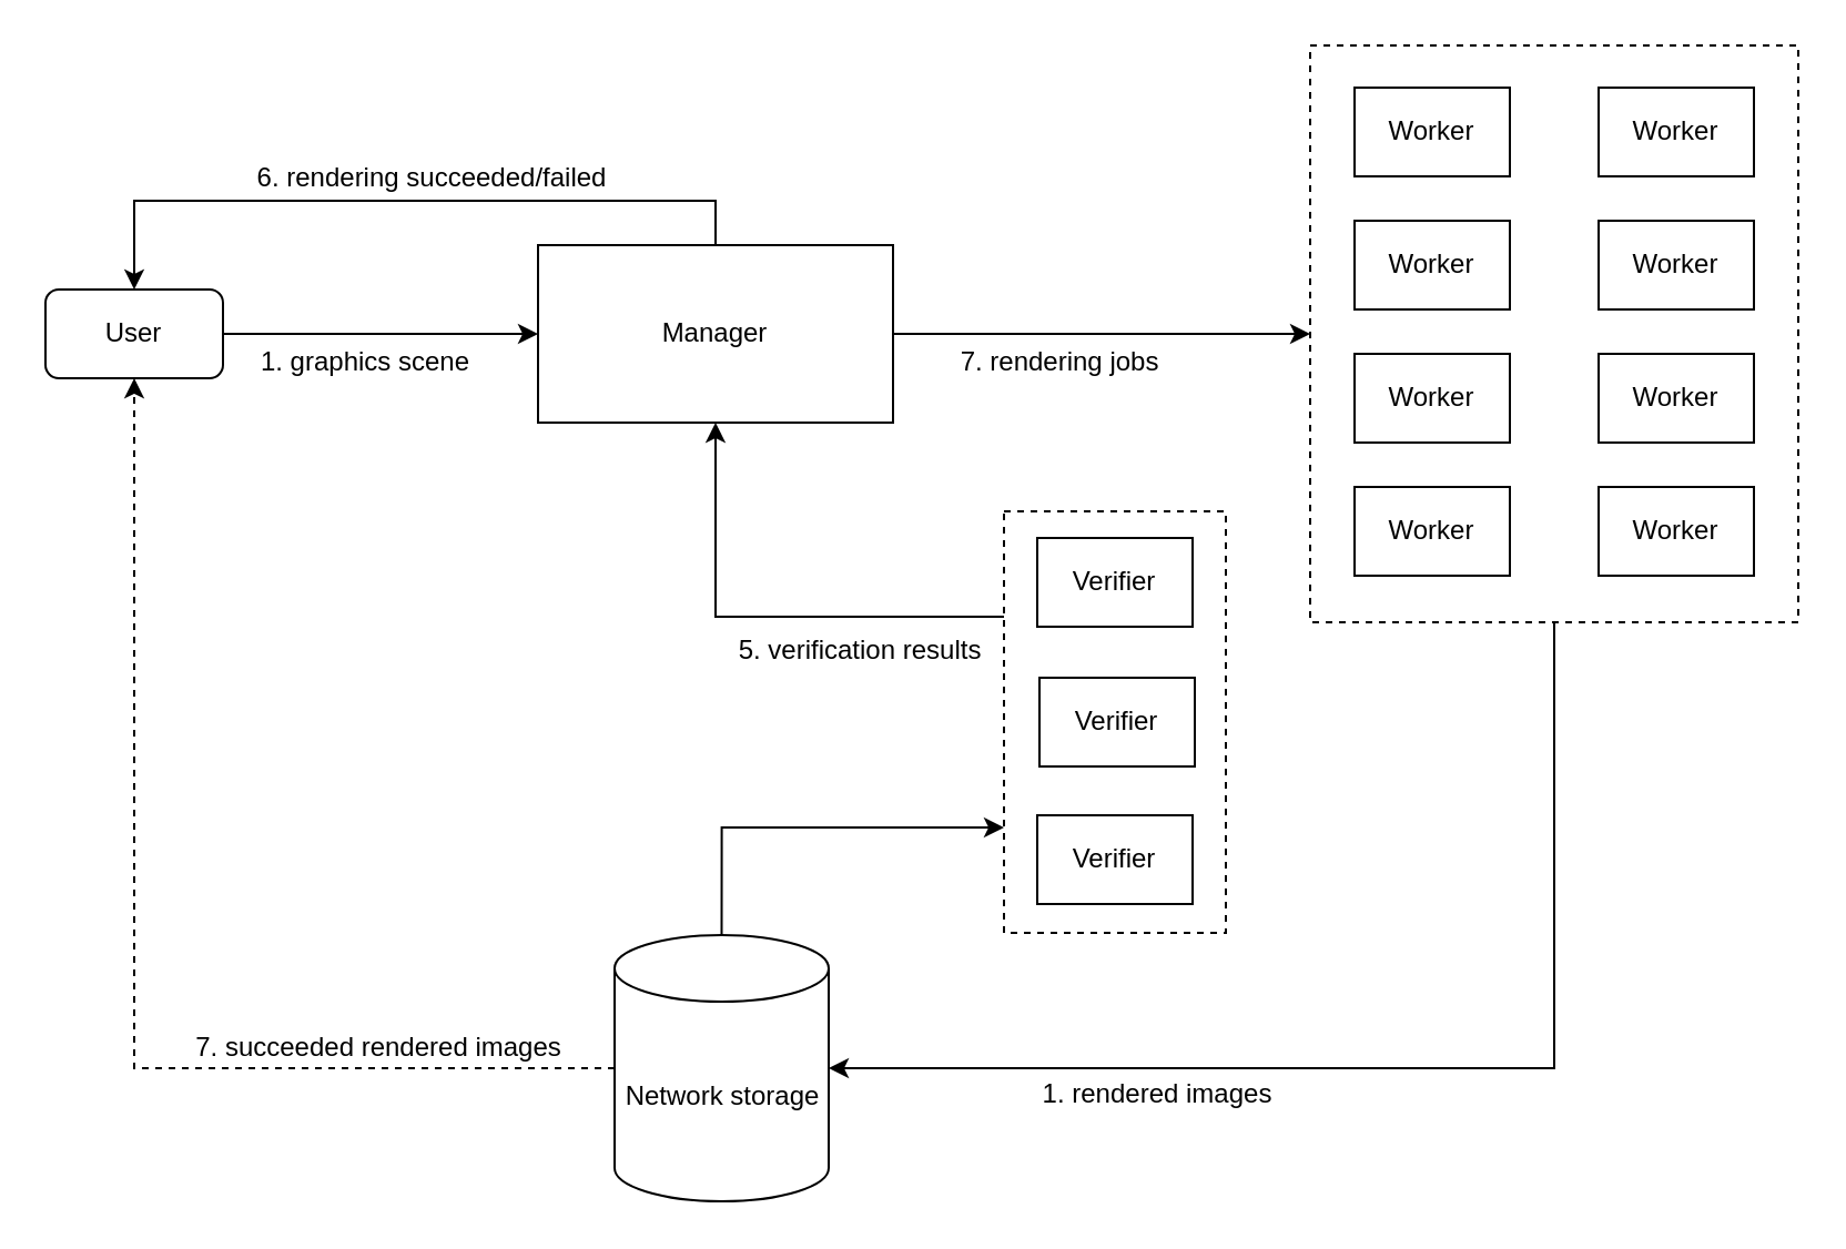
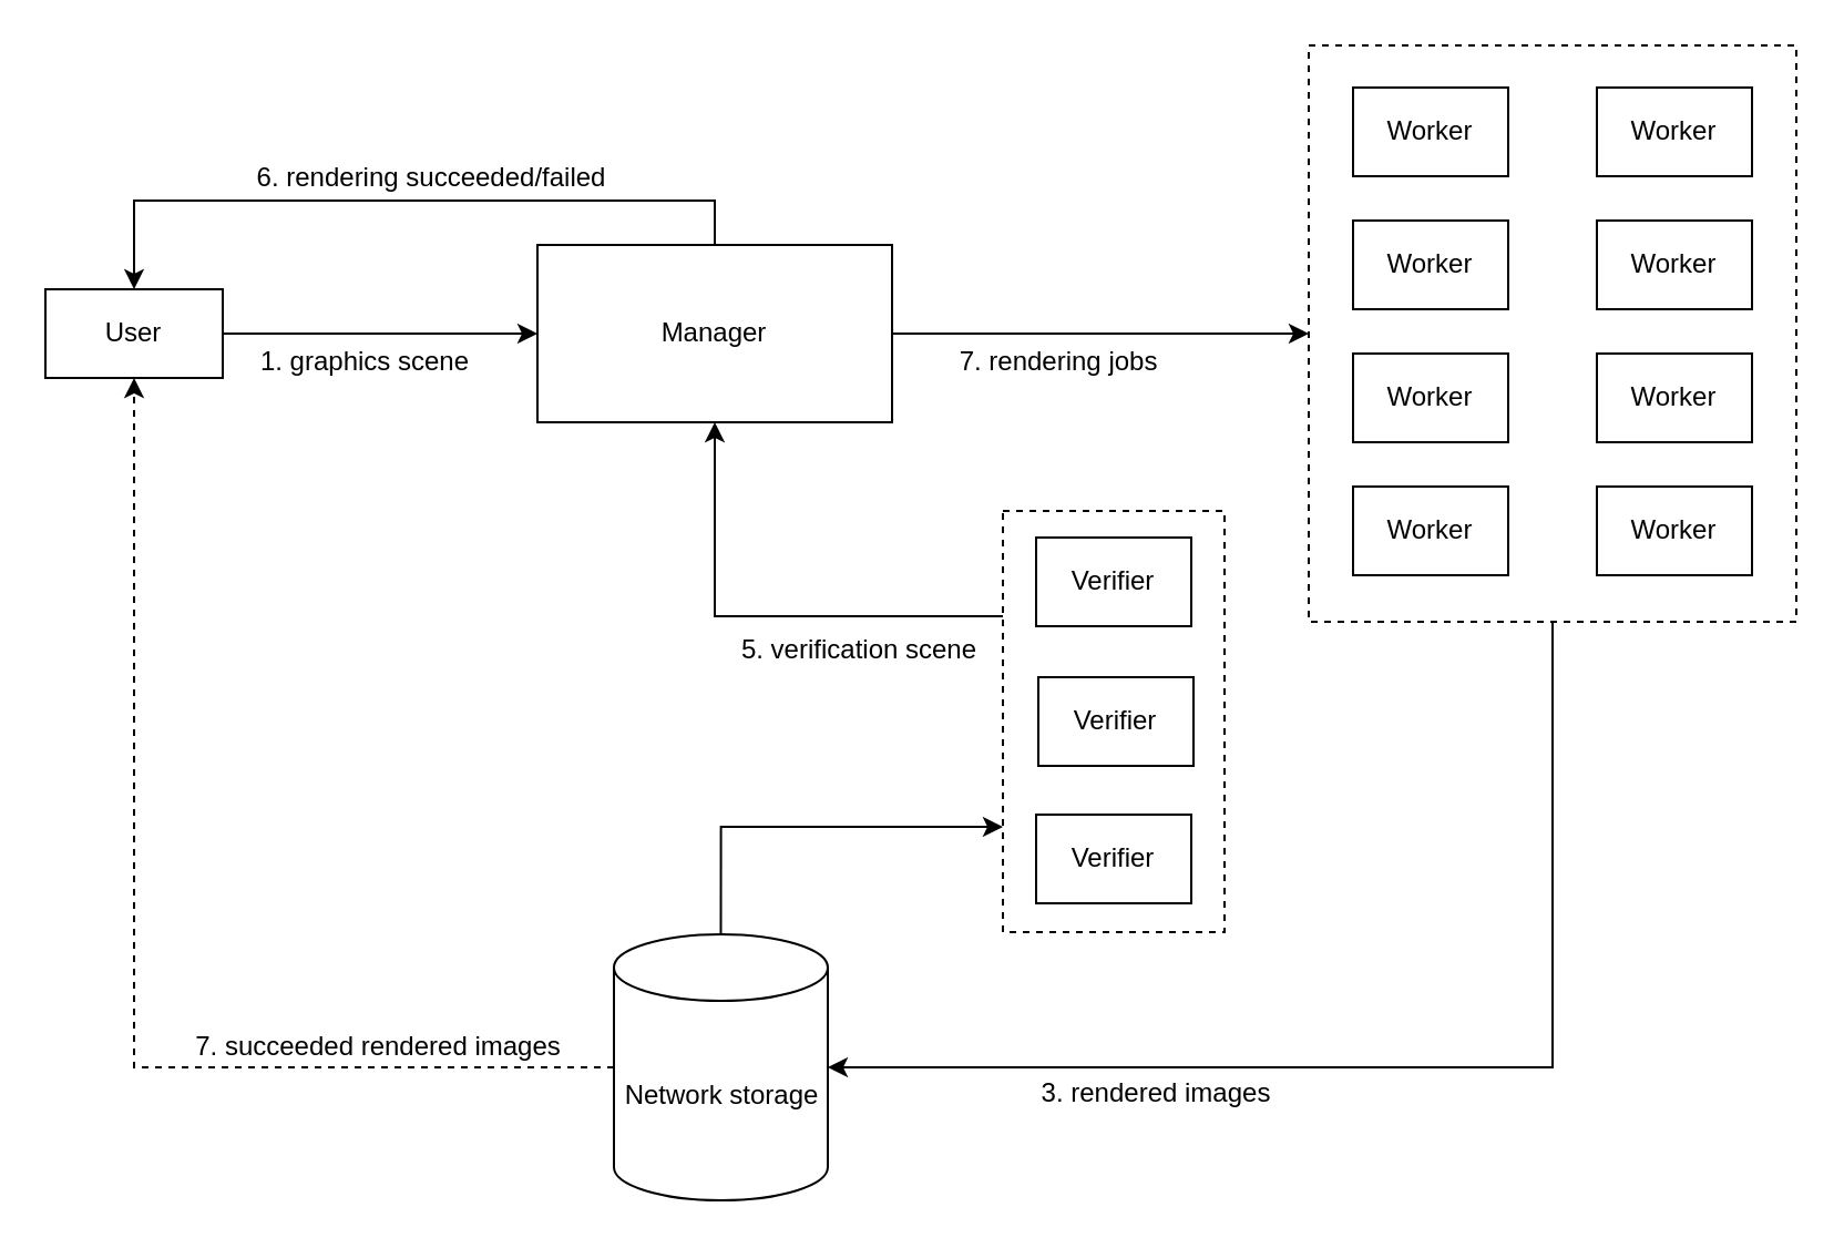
- <mxCell id="9" value="User" style="whiteSpace=wrap;html=1;rounded=1;" vertex="1" parent="1"><mxGeometry x="20" y="130" width="80" height="40" as="geometry" /></mxCell>
+ <mxCell id="9" value="User" style="whiteSpace=wrap;html=1;" vertex="1" parent="1"><mxGeometry x="20" y="130" width="80" height="40" as="geometry" /></mxCell>
- <mxCell id="28" value="5. verification results" style="text;html=1;align=center;verticalAlign=middle;resizable=0;points=[];autosize=1;strokeColor=none;fillColor=none;" vertex="1" parent="1"><mxGeometry x="322" y="278" width="130" height="30" as="geometry" /></mxCell>
+ <mxCell id="28" value="5. verification scene" style="text;html=1;align=center;verticalAlign=middle;resizable=0;points=[];autosize=1;strokeColor=none;fillColor=none;" vertex="1" parent="1"><mxGeometry x="322" y="278" width="130" height="30" as="geometry" /></mxCell>
- <mxCell id="27" value="1. rendered images" style="text;html=1;align=center;verticalAlign=middle;resizable=0;points=[];autosize=1;strokeColor=none;fillColor=none;" vertex="1" parent="1"><mxGeometry x="456" y="478" width="130" height="30" as="geometry" /></mxCell>
+ <mxCell id="27" value="3. rendered images" style="text;html=1;align=center;verticalAlign=middle;resizable=0;points=[];autosize=1;strokeColor=none;fillColor=none;" vertex="1" parent="1"><mxGeometry x="456" y="478" width="130" height="30" as="geometry" /></mxCell>
